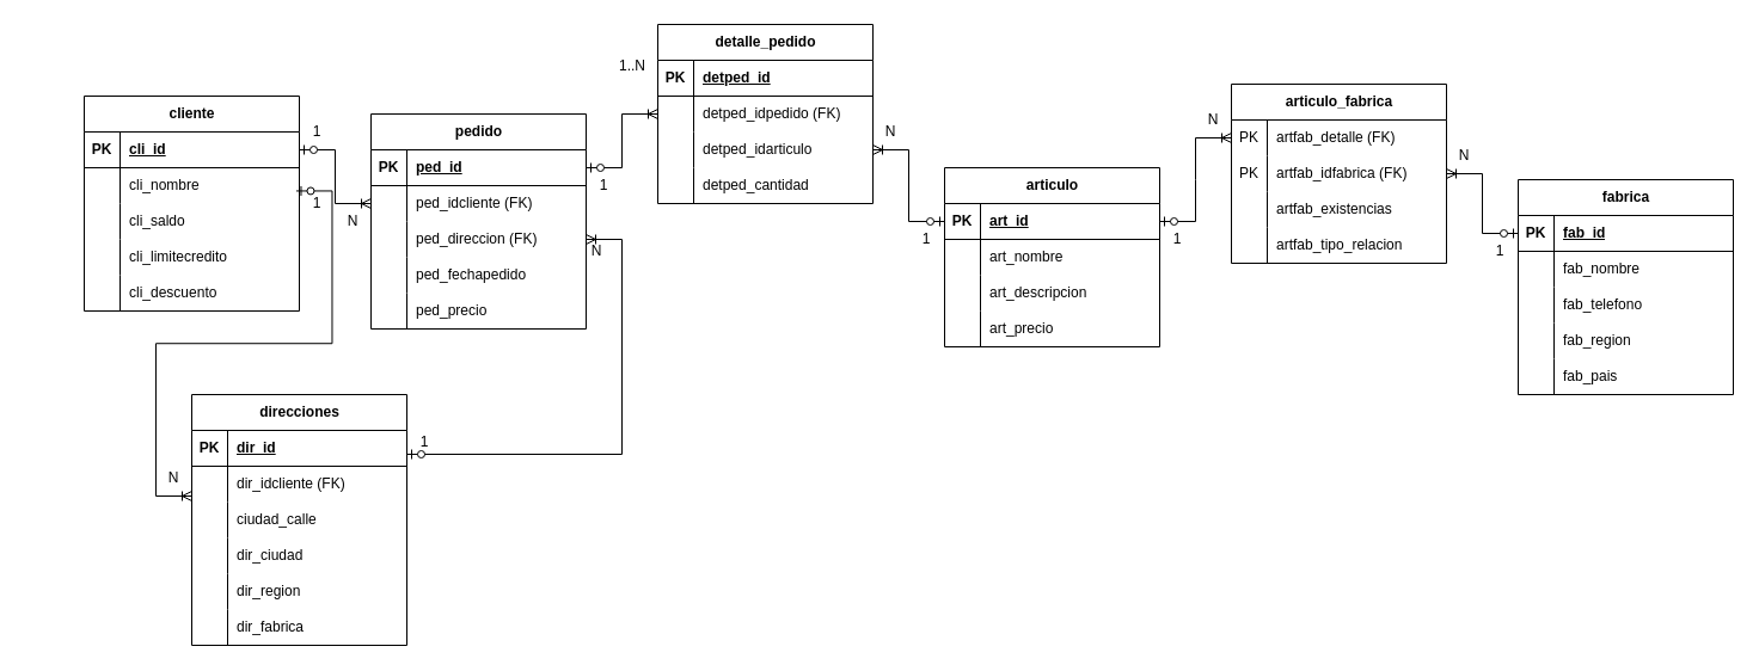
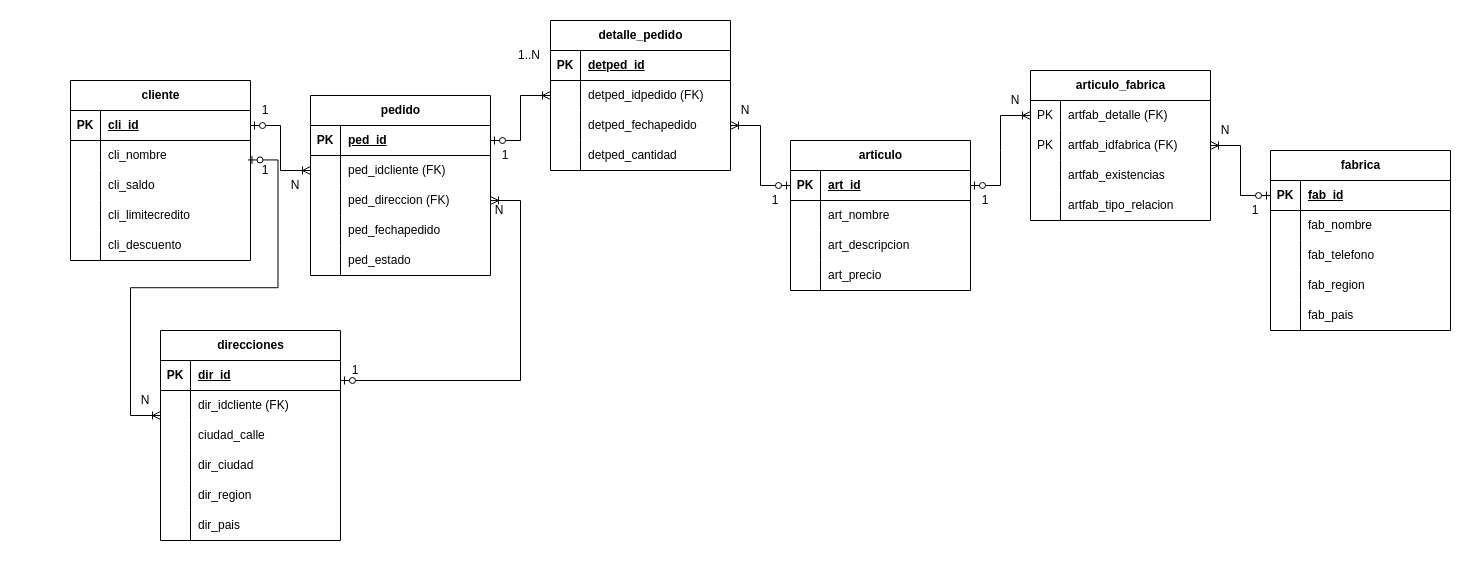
- <mxCell id="106" value="detped_idarticulo&amp;nbsp;" style="shape=partialRectangle;connectable=0;fillColor=none;top=0;left=0;bottom=0;right=0;align=left;spacingLeft=6;overflow=hidden;whiteSpace=wrap;html=1;" vertex="1" parent="104"><mxGeometry x="30" width="150" height="30" as="geometry"><mxRectangle width="150" height="30" as="alternateBounds" /></mxGeometry></mxCell>
+ <mxCell id="106" value="detped_fechapedido&amp;nbsp;" style="shape=partialRectangle;connectable=0;fillColor=none;top=0;left=0;bottom=0;right=0;align=left;spacingLeft=6;overflow=hidden;whiteSpace=wrap;html=1;" vertex="1" parent="104"><mxGeometry x="30" width="150" height="30" as="geometry"><mxRectangle width="150" height="30" as="alternateBounds" /></mxGeometry></mxCell>
- <mxCell id="94" value="ped_precio" style="shape=partialRectangle;connectable=0;fillColor=none;top=0;left=0;bottom=0;right=0;align=left;spacingLeft=6;overflow=hidden;whiteSpace=wrap;html=1;" vertex="1" parent="92"><mxGeometry x="30" width="150" height="30" as="geometry"><mxRectangle width="150" height="30" as="alternateBounds" /></mxGeometry></mxCell>
+ <mxCell id="94" value="ped_estado" style="shape=partialRectangle;connectable=0;fillColor=none;top=0;left=0;bottom=0;right=0;align=left;spacingLeft=6;overflow=hidden;whiteSpace=wrap;html=1;" vertex="1" parent="92"><mxGeometry x="30" width="150" height="30" as="geometry"><mxRectangle width="150" height="30" as="alternateBounds" /></mxGeometry></mxCell>
- <mxCell id="36" value="dir_fabrica" style="shape=partialRectangle;connectable=0;fillColor=none;top=0;left=0;bottom=0;right=0;align=left;spacingLeft=6;overflow=hidden;whiteSpace=wrap;html=1;" vertex="1" parent="34"><mxGeometry x="30" width="150" height="30" as="geometry"><mxRectangle width="150" height="30" as="alternateBounds" /></mxGeometry></mxCell>
+ <mxCell id="36" value="dir_pais" style="shape=partialRectangle;connectable=0;fillColor=none;top=0;left=0;bottom=0;right=0;align=left;spacingLeft=6;overflow=hidden;whiteSpace=wrap;html=1;" vertex="1" parent="34"><mxGeometry x="30" width="150" height="30" as="geometry"><mxRectangle width="150" height="30" as="alternateBounds" /></mxGeometry></mxCell>
